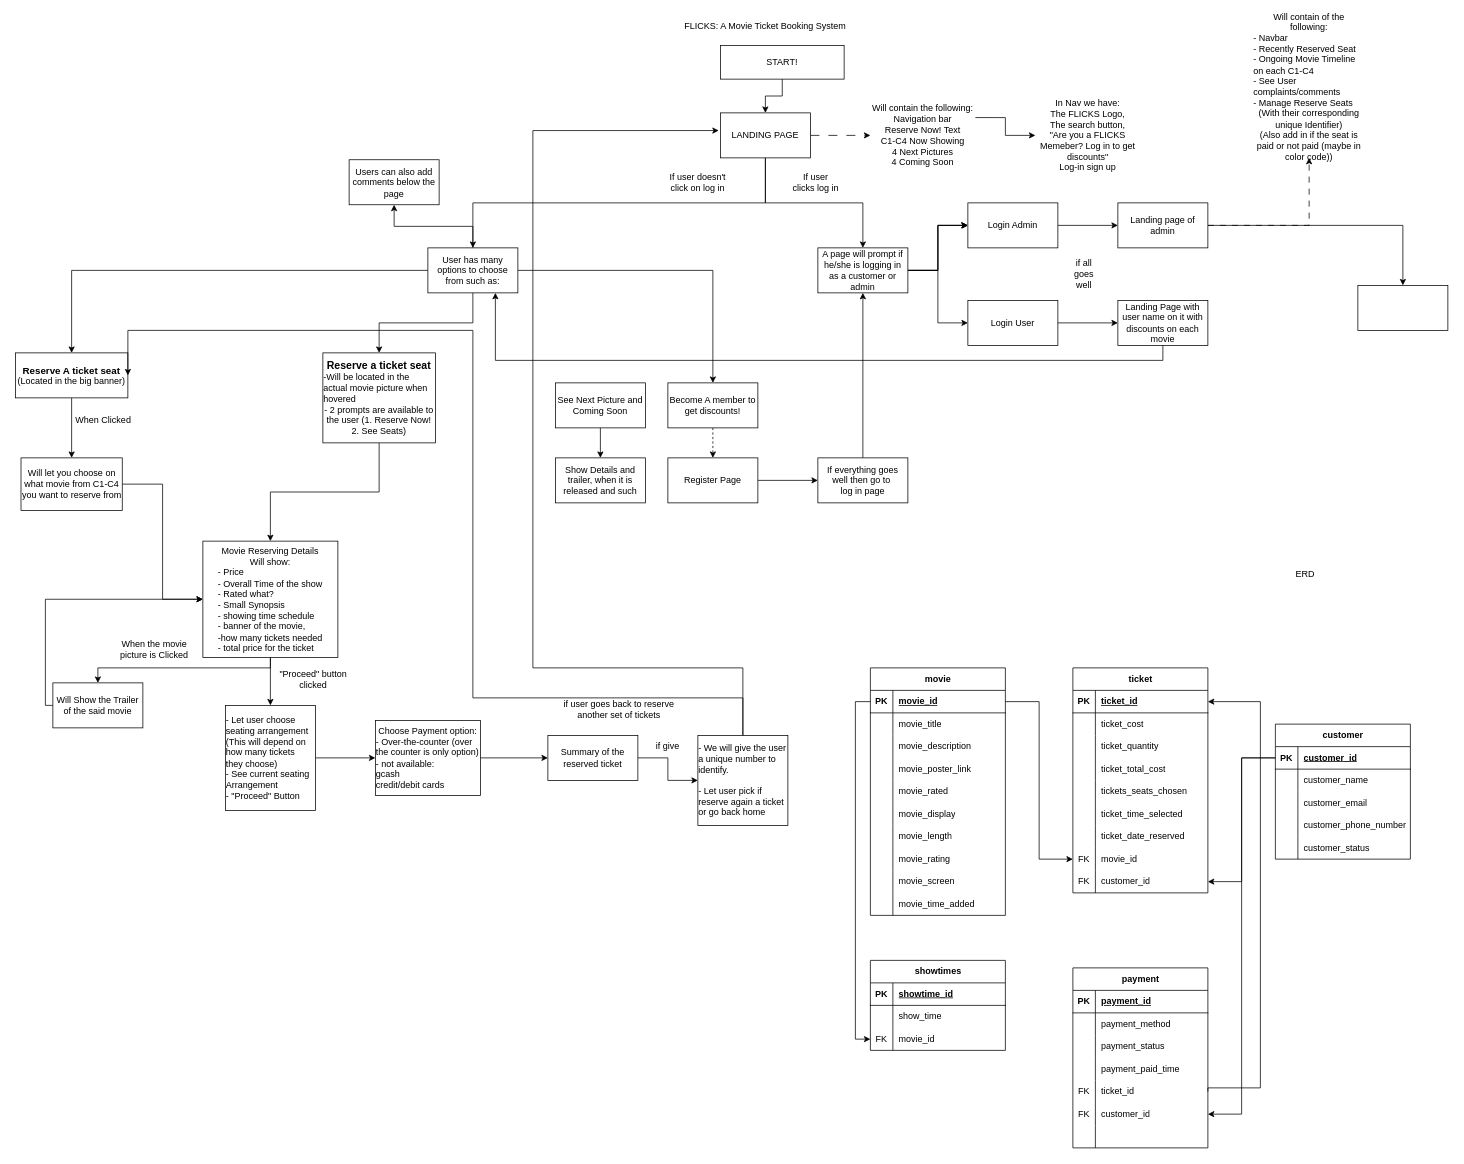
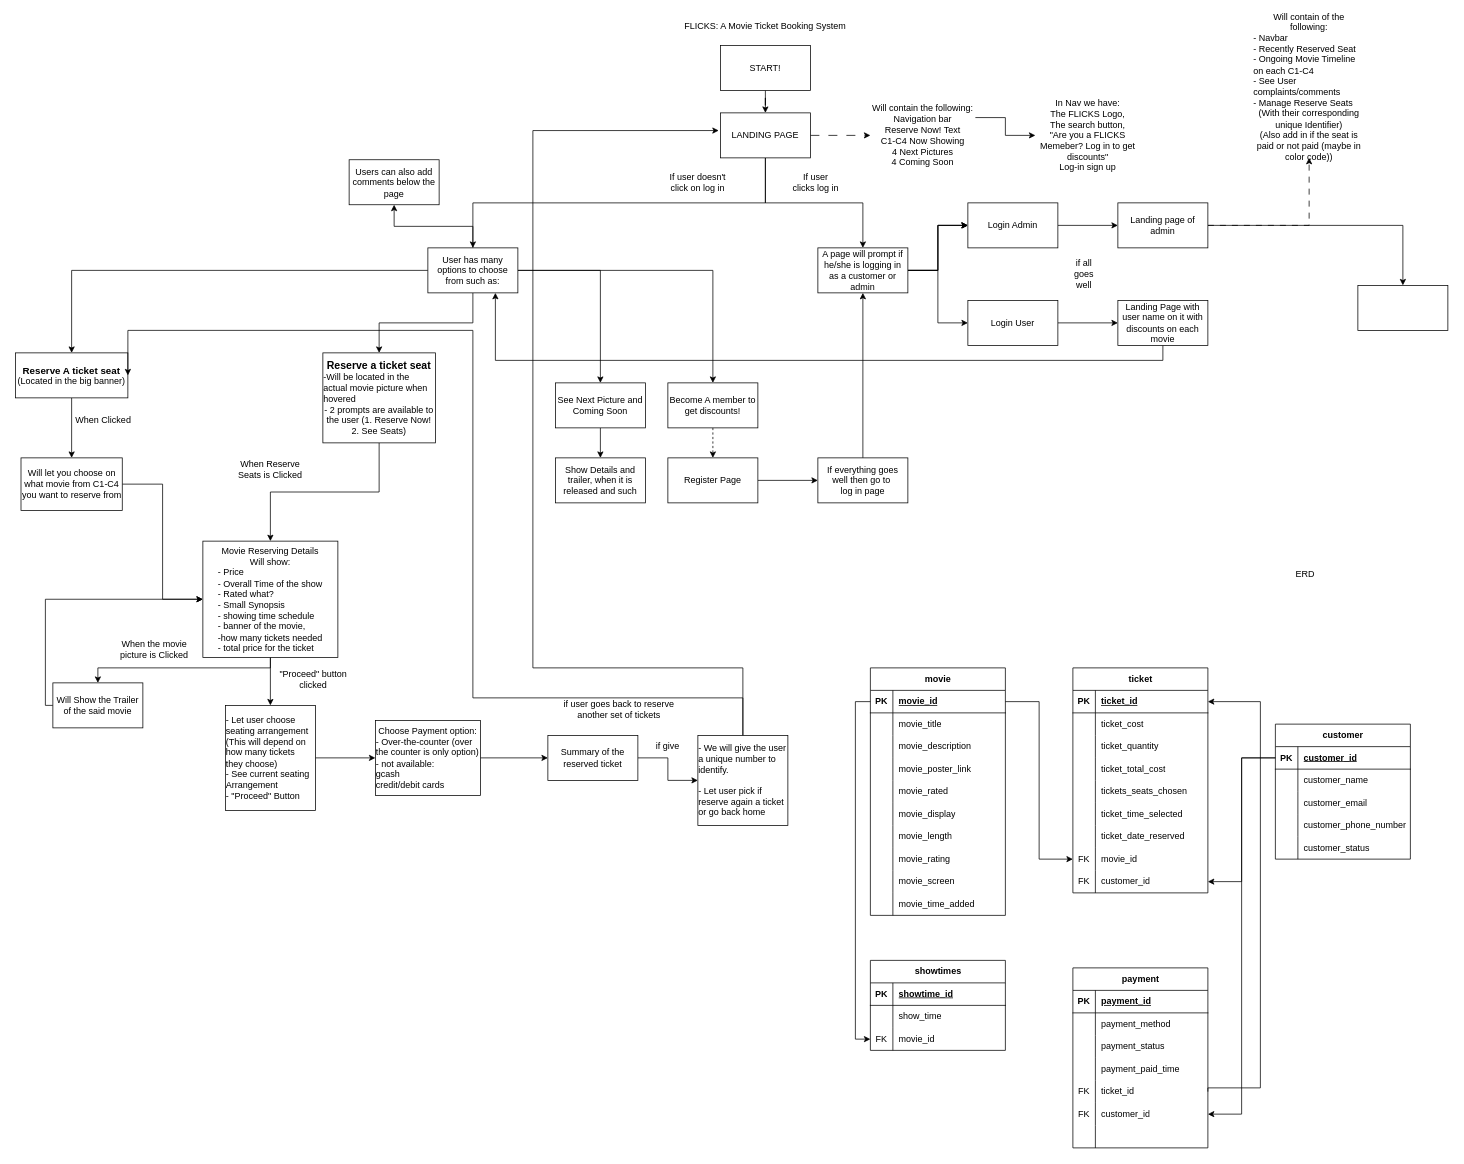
- <mxCell id="3" value="START!" style="rounded=0;whiteSpace=wrap;html=1;" parent="1" vertex="1"><mxGeometry x="960" y="60" width="165" height="45" as="geometry" /></mxCell>
+ <mxCell id="3" value="START!" style="rounded=0;whiteSpace=wrap;html=1;" parent="1" vertex="1"><mxGeometry x="960" y="60" width="120" height="60" as="geometry" /></mxCell>
+ <mxCell id="13" value="" style="edgeStyle=orthogonalEdgeStyle;rounded=0;orthogonalLoop=1;jettySize=auto;html=1;" parent="1" source="16" target="30" edge="1"><mxGeometry relative="1" as="geometry" /></mxCell>
+ <mxCell id="39" value="When Reserve Seats is Clicked" style="text;html=1;align=center;verticalAlign=middle;whiteSpace=wrap;rounded=0;" parent="1" vertex="1"><mxGeometry x="310" y="610" width="100" height="30" as="geometry" /></mxCell>
